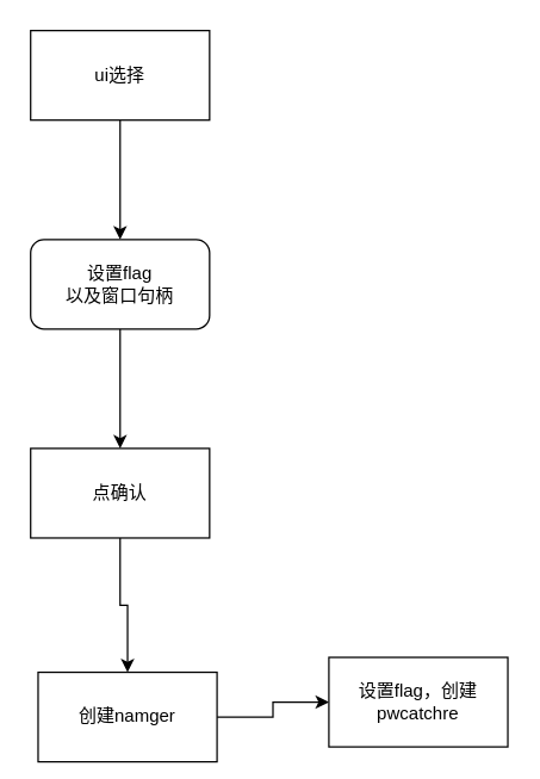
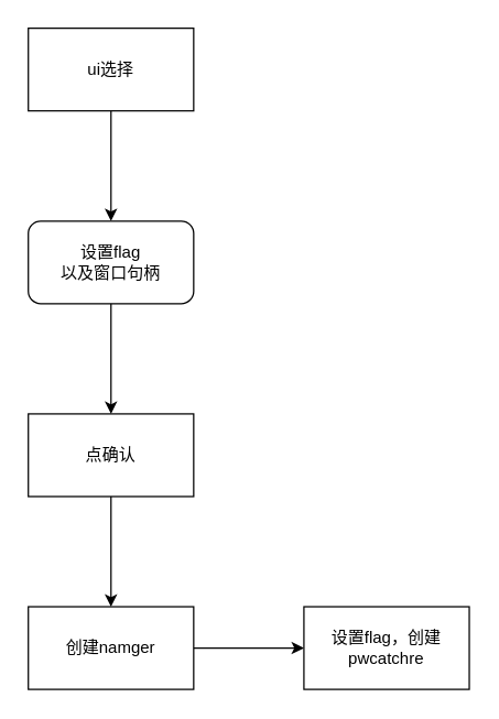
- <mxCell id="9" value="创建namger" style="whiteSpace=wrap;html=1;rounded=0;" vertex="1" parent="1"><mxGeometry x="25" y="450" width="120" height="60" as="geometry" /></mxCell>
+ <mxCell id="9" value="创建namger" style="whiteSpace=wrap;html=1;rounded=0;" vertex="1" parent="1"><mxGeometry x="20" y="440" width="120" height="60" as="geometry" /></mxCell>
